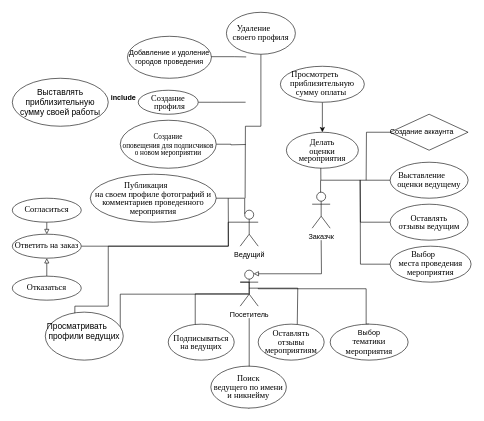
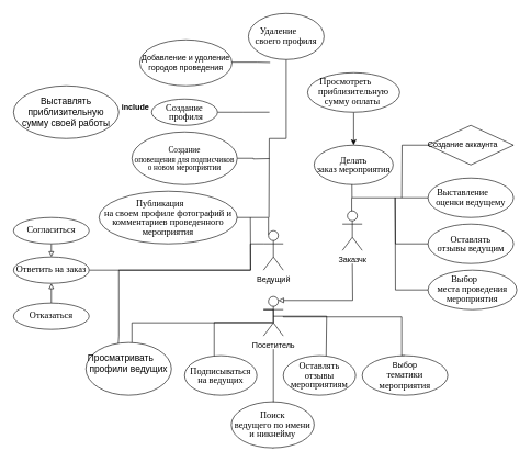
- <mxCell id="26" value="&lt;p style=&quot;text-indent:-18.0pt;mso-list:l0 level1 lfo1&quot; class=&quot;MsoListParagraph&quot;&gt;&lt;/p&gt;&lt;div style=&quot;&quot;&gt;&lt;span style=&quot;font-size: 14px; font-family: &amp;quot;Times New Roman&amp;quot;, serif; text-indent: -18pt; background-color: initial;&quot;&gt;Делать&lt;/span&gt;&lt;/div&gt;&lt;span style=&quot;line-height: 107%; font-family: &amp;quot;Times New Roman&amp;quot;, serif;&quot;&gt;&lt;div style=&quot;&quot;&gt;&lt;span style=&quot;font-size: 14px; text-indent: -18pt; background-color: initial;&quot;&gt;оценки мероприятия&lt;/span&gt;&lt;/div&gt;&lt;span style=&quot;font-size: 14pt;&quot;&gt;&lt;/span&gt;&lt;/span&gt;&lt;p&gt;&lt;/p&gt;" style="ellipse;whiteSpace=wrap;html=1;" parent="1" vertex="1"><mxGeometry x="477" y="220" width="120" height="60" as="geometry" /></mxCell>
+ <mxCell id="26" value="&lt;p style=&quot;text-indent:-18.0pt;mso-list:l0 level1 lfo1&quot; class=&quot;MsoListParagraph&quot;&gt;&lt;/p&gt;&lt;div style=&quot;&quot;&gt;&lt;span style=&quot;font-size: 14px; font-family: &amp;quot;Times New Roman&amp;quot;, serif; text-indent: -18pt; background-color: initial;&quot;&gt;Делать&lt;/span&gt;&lt;/div&gt;&lt;span style=&quot;line-height: 107%; font-family: &amp;quot;Times New Roman&amp;quot;, serif;&quot;&gt;&lt;div style=&quot;&quot;&gt;&lt;span style=&quot;font-size: 14px; text-indent: -18pt; background-color: initial;&quot;&gt;заказ мероприятия&lt;/span&gt;&lt;/div&gt;&lt;span style=&quot;font-size: 14pt;&quot;&gt;&lt;/span&gt;&lt;/span&gt;&lt;p&gt;&lt;/p&gt;" style="ellipse;whiteSpace=wrap;html=1;" parent="1" vertex="1"><mxGeometry x="477" y="220" width="120" height="60" as="geometry" /></mxCell>
- <mxCell id="12" value="&lt;p style=&quot;text-indent: -18pt; font-size: 14px;&quot; class=&quot;MsoListParagraph&quot;&gt;Просматривать профили ведущих&lt;br&gt;&lt;br&gt;&lt;/p&gt;" style="ellipse;whiteSpace=wrap;html=1;align=center;" parent="1" vertex="1"><mxGeometry x="75" y="520" width="130" height="80" as="geometry" /></mxCell>
+ <mxCell id="12" value="&lt;p style=&quot;text-indent: -18pt; font-size: 14px;&quot; class=&quot;MsoListParagraph&quot;&gt;Просматривать профили ведущих&lt;br&gt;&lt;br&gt;&lt;/p&gt;" style="ellipse;whiteSpace=wrap;html=1;align=center;" parent="1" vertex="1"><mxGeometry x="130" y="520" width="130" height="80" as="geometry" /></mxCell>
